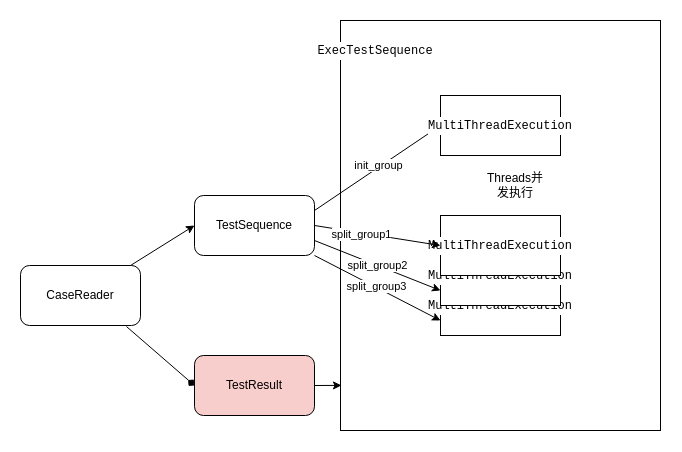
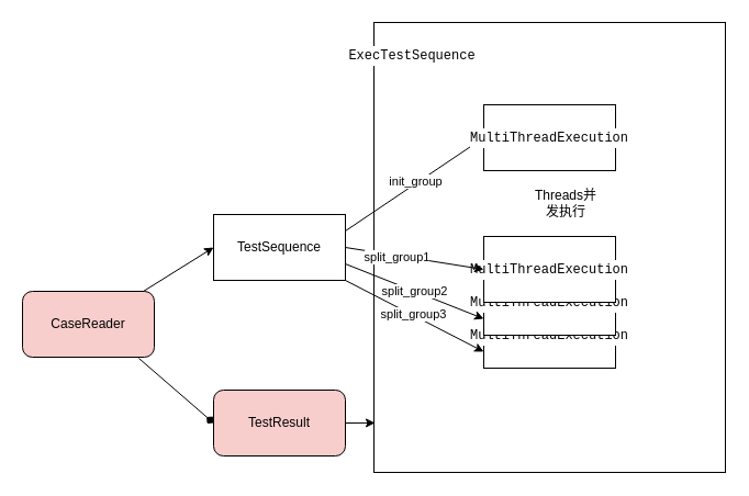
- <mxCell id="4" value="TestSequence" style="rounded=1;whiteSpace=wrap;html=1;" vertex="1" parent="1"><mxGeometry x="194" y="195" width="120" height="60" as="geometry" /></mxCell>
+ <mxCell id="4" value="TestSequence" style="whiteSpace=wrap;html=1;rounded=0;" vertex="1" parent="1"><mxGeometry x="194" y="195" width="120" height="60" as="geometry" /></mxCell>
- <mxCell id="8" value="CaseReader" style="rounded=1;whiteSpace=wrap;html=1;" vertex="1" parent="1"><mxGeometry x="20" y="265" width="120" height="60" as="geometry" /></mxCell>
+ <mxCell id="8" value="CaseReader" style="rounded=1;whiteSpace=wrap;html=1;fillColor=#f8cecc;" vertex="1" parent="1"><mxGeometry x="20" y="265" width="120" height="60" as="geometry" /></mxCell>
